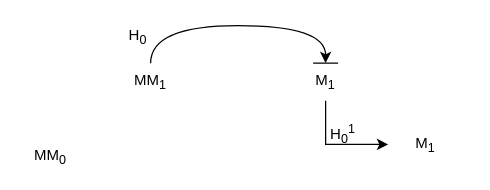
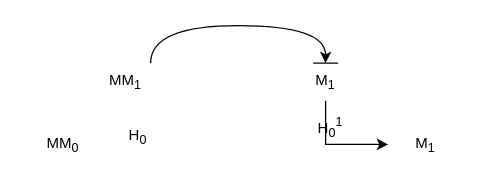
- <mxCell id="3" value="H&lt;sub&gt;0&lt;/sub&gt;" style="text;html=1;strokeColor=none;fillColor=none;align=center;verticalAlign=middle;whiteSpace=wrap;rounded=0;" vertex="1" parent="1"><mxGeometry x="80" y="14" width="60" height="30" as="geometry" /></mxCell>
+ <mxCell id="3" value="H&lt;sub&gt;0&lt;/sub&gt;" style="text;html=1;strokeColor=none;fillColor=none;align=center;verticalAlign=middle;whiteSpace=wrap;rounded=0;" vertex="1" parent="1"><mxGeometry x="80" y="94" width="60" height="30" as="geometry" /></mxCell>
- <mxCell id="7" value="MM&lt;sub&gt;1&lt;/sub&gt;" style="text;html=1;strokeColor=none;fillColor=none;align=center;verticalAlign=middle;whiteSpace=wrap;rounded=0;" vertex="1" parent="1"><mxGeometry x="90" y="50" width="60" height="30" as="geometry" /></mxCell>
+ <mxCell id="7" value="MM&lt;sub&gt;1&lt;/sub&gt;" style="text;html=1;strokeColor=none;fillColor=none;align=center;verticalAlign=middle;whiteSpace=wrap;rounded=0;" vertex="1" parent="1"><mxGeometry x="70" y="50" width="60" height="30" as="geometry" /></mxCell>
- <mxCell id="2" value="H&lt;sub&gt;0&lt;/sub&gt;&lt;sup&gt;1&lt;/sup&gt;" style="text;html=1;strokeColor=none;fillColor=none;align=center;verticalAlign=middle;whiteSpace=wrap;rounded=0;" vertex="1" parent="1"><mxGeometry x="244" y="92" width="60" height="30" as="geometry" /></mxCell>
+ <mxCell id="2" value="H&lt;sub&gt;0&lt;/sub&gt;&lt;sup&gt;1&lt;/sup&gt;" style="text;html=1;strokeColor=none;fillColor=none;align=center;verticalAlign=middle;whiteSpace=wrap;rounded=0;" vertex="1" parent="1"><mxGeometry x="234" y="87" width="60" height="30" as="geometry" /></mxCell>
- <mxCell id="4" value="MM&lt;sub&gt;0&lt;/sub&gt;" style="text;html=1;strokeColor=none;fillColor=none;align=center;verticalAlign=middle;whiteSpace=wrap;rounded=0;" vertex="1" parent="1"><mxGeometry x="10" y="110" width="60" height="30" as="geometry" /></mxCell>
+ <mxCell id="4" value="MM&lt;sub&gt;0&lt;/sub&gt;" style="text;html=1;strokeColor=none;fillColor=none;align=center;verticalAlign=middle;whiteSpace=wrap;rounded=0;" vertex="1" parent="1"><mxGeometry x="20" y="100" width="60" height="30" as="geometry" /></mxCell>
